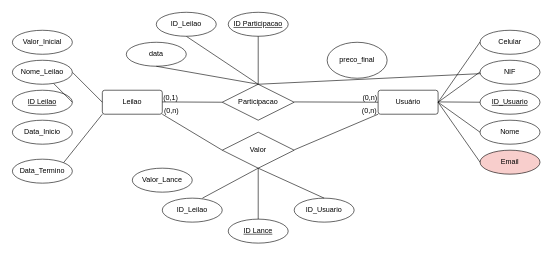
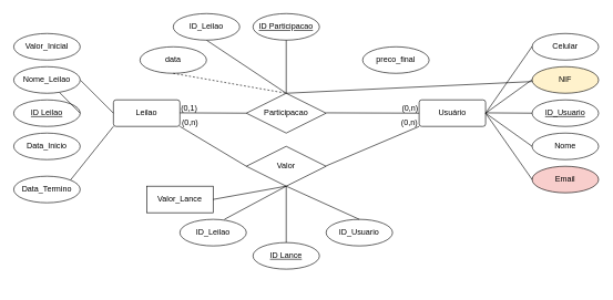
- <mxCell id="25" value="preco_final" style="ellipse;whiteSpace=wrap;html=1;align=center;" parent="1" vertex="1"><mxGeometry x="545" y="70" width="100" height="60" as="geometry" /></mxCell>
+ <mxCell id="25" value="preco_final" style="ellipse;whiteSpace=wrap;html=1;align=center;" parent="1" vertex="1"><mxGeometry x="545" y="70" width="100" height="40" as="geometry" /></mxCell>
- <mxCell id="11" value="NIF" style="ellipse;whiteSpace=wrap;html=1;align=center;" parent="1" vertex="1"><mxGeometry x="800" y="100" width="100" height="40" as="geometry" /></mxCell>
+ <mxCell id="11" value="NIF" style="ellipse;whiteSpace=wrap;html=1;align=center;fillColor=#fff2cc;" parent="1" vertex="1"><mxGeometry x="800" y="100" width="100" height="40" as="geometry" /></mxCell>
- <mxCell id="28" value="" style="endArrow=none;html=1;rounded=0;exitX=0.5;exitY=1;exitDx=0;exitDy=0;entryX=0.5;entryY=0;entryDx=0;entryDy=0;" parent="1" source="27" target="18" edge="1"><mxGeometry relative="1" as="geometry"><mxPoint x="300" y="130" as="sourcePoint" /><mxPoint x="410" y="140" as="targetPoint" /></mxGeometry></mxCell>
+ <mxCell id="28" value="" style="endArrow=none;html=1;rounded=0;exitX=0.5;exitY=1;exitDx=0;exitDy=0;entryX=0.5;entryY=0;entryDx=0;entryDy=0;dashed=1;" parent="1" source="27" target="18" edge="1"><mxGeometry relative="1" as="geometry"><mxPoint x="300" y="130" as="sourcePoint" /><mxPoint x="410" y="140" as="targetPoint" /></mxGeometry></mxCell>
+ <mxCell id="41" value="" style="endArrow=none;html=1;rounded=0;entryX=0.5;entryY=1;entryDx=0;entryDy=0;exitX=1;exitY=0.5;exitDx=0;exitDy=0;" edge="1" parent="1" source="40" target="31"><mxGeometry relative="1" as="geometry"><mxPoint x="280" y="300" as="sourcePoint" /><mxPoint x="400" y="290" as="targetPoint" /></mxGeometry></mxCell>
- <mxCell id="40" value="Valor_Lance" style="ellipse;whiteSpace=wrap;html=1;align=center;" vertex="1" parent="1"><mxGeometry x="220" y="280" width="100" height="40" as="geometry" /></mxCell>
+ <mxCell id="40" value="Valor_Lance" style="whiteSpace=wrap;html=1;align=center;rounded=0;" vertex="1" parent="1"><mxGeometry x="220" y="280" width="100" height="40" as="geometry" /></mxCell>
